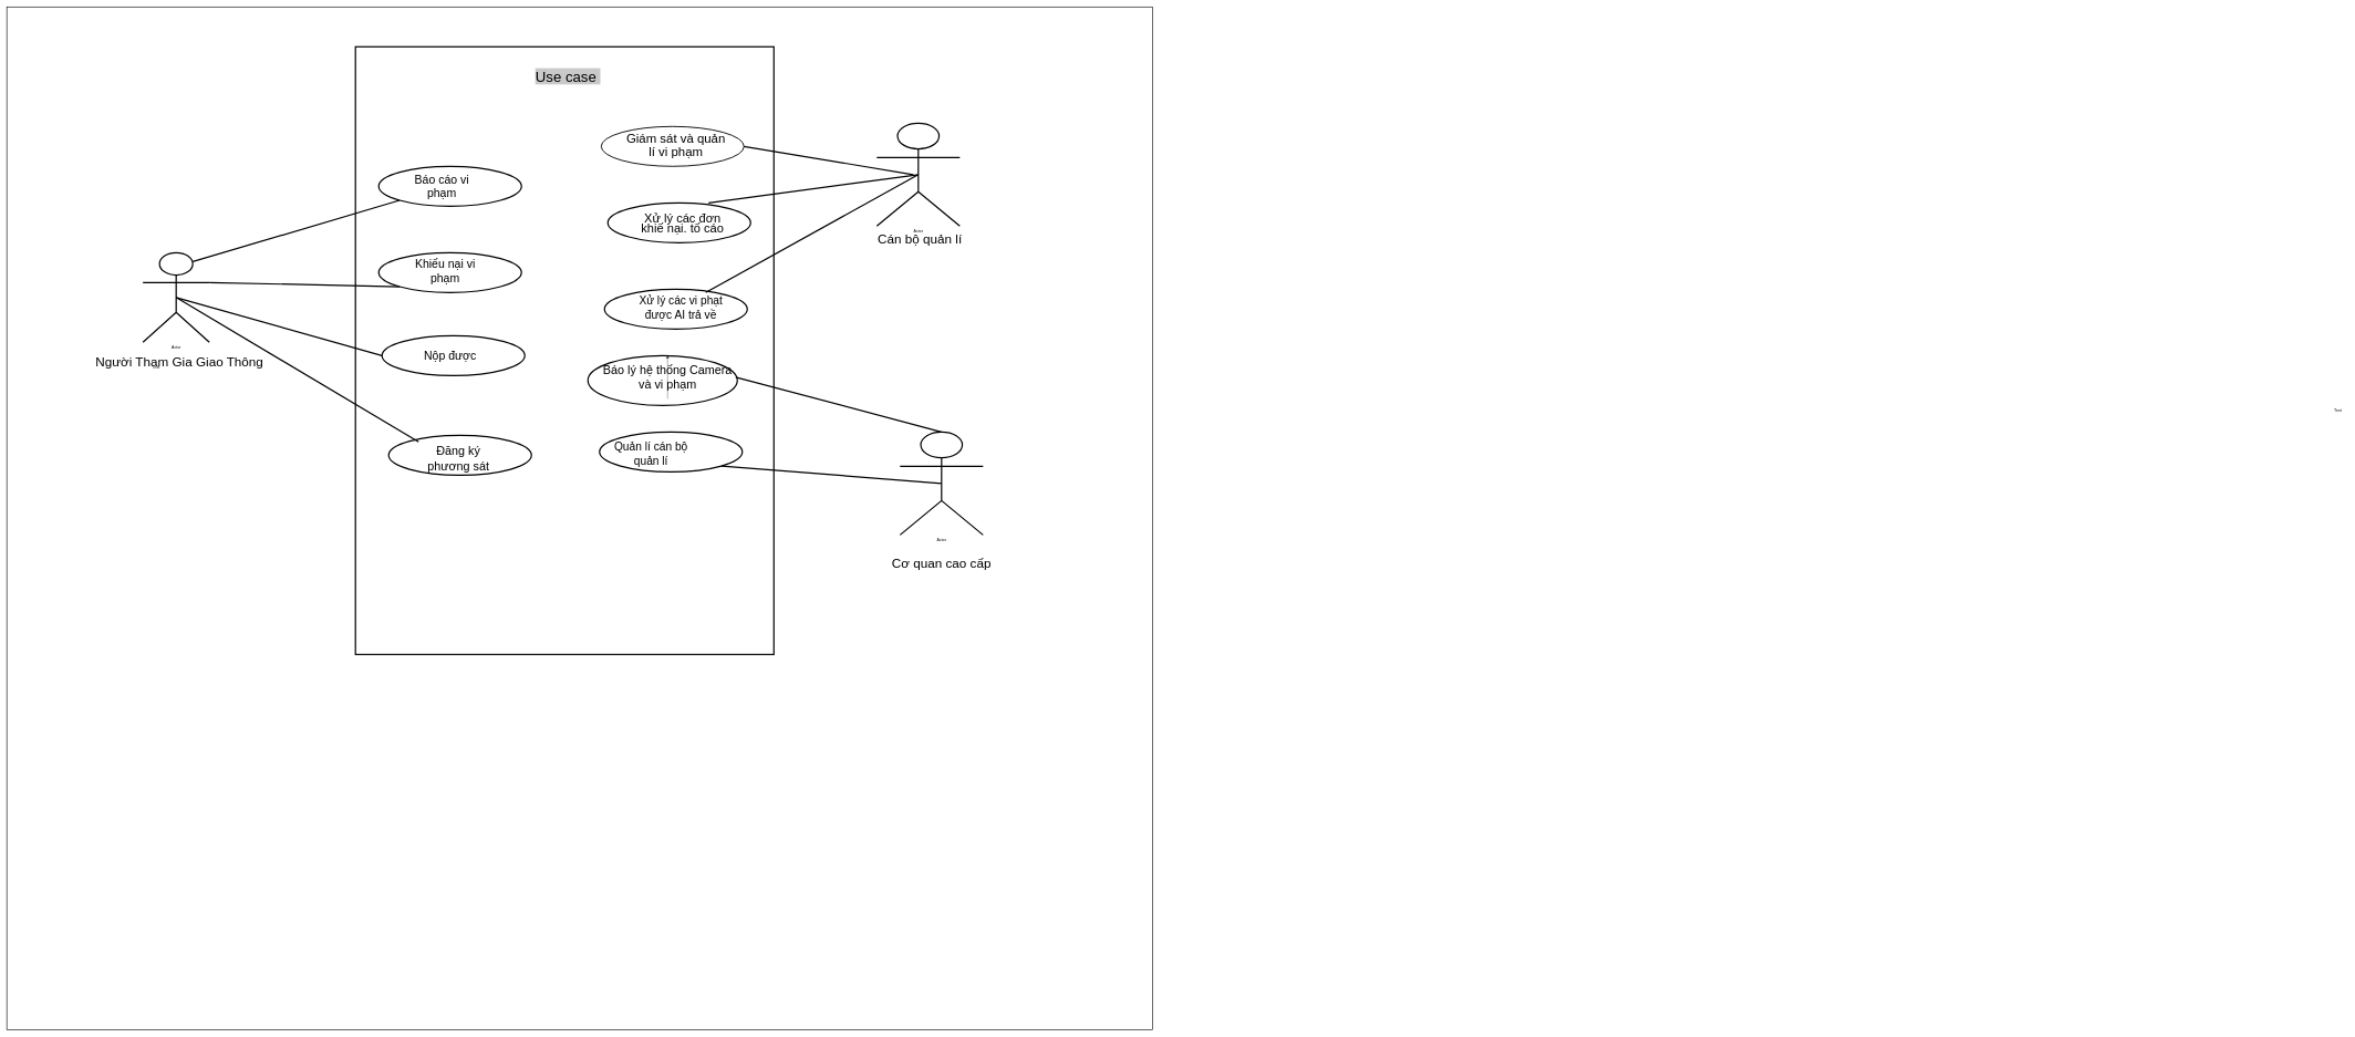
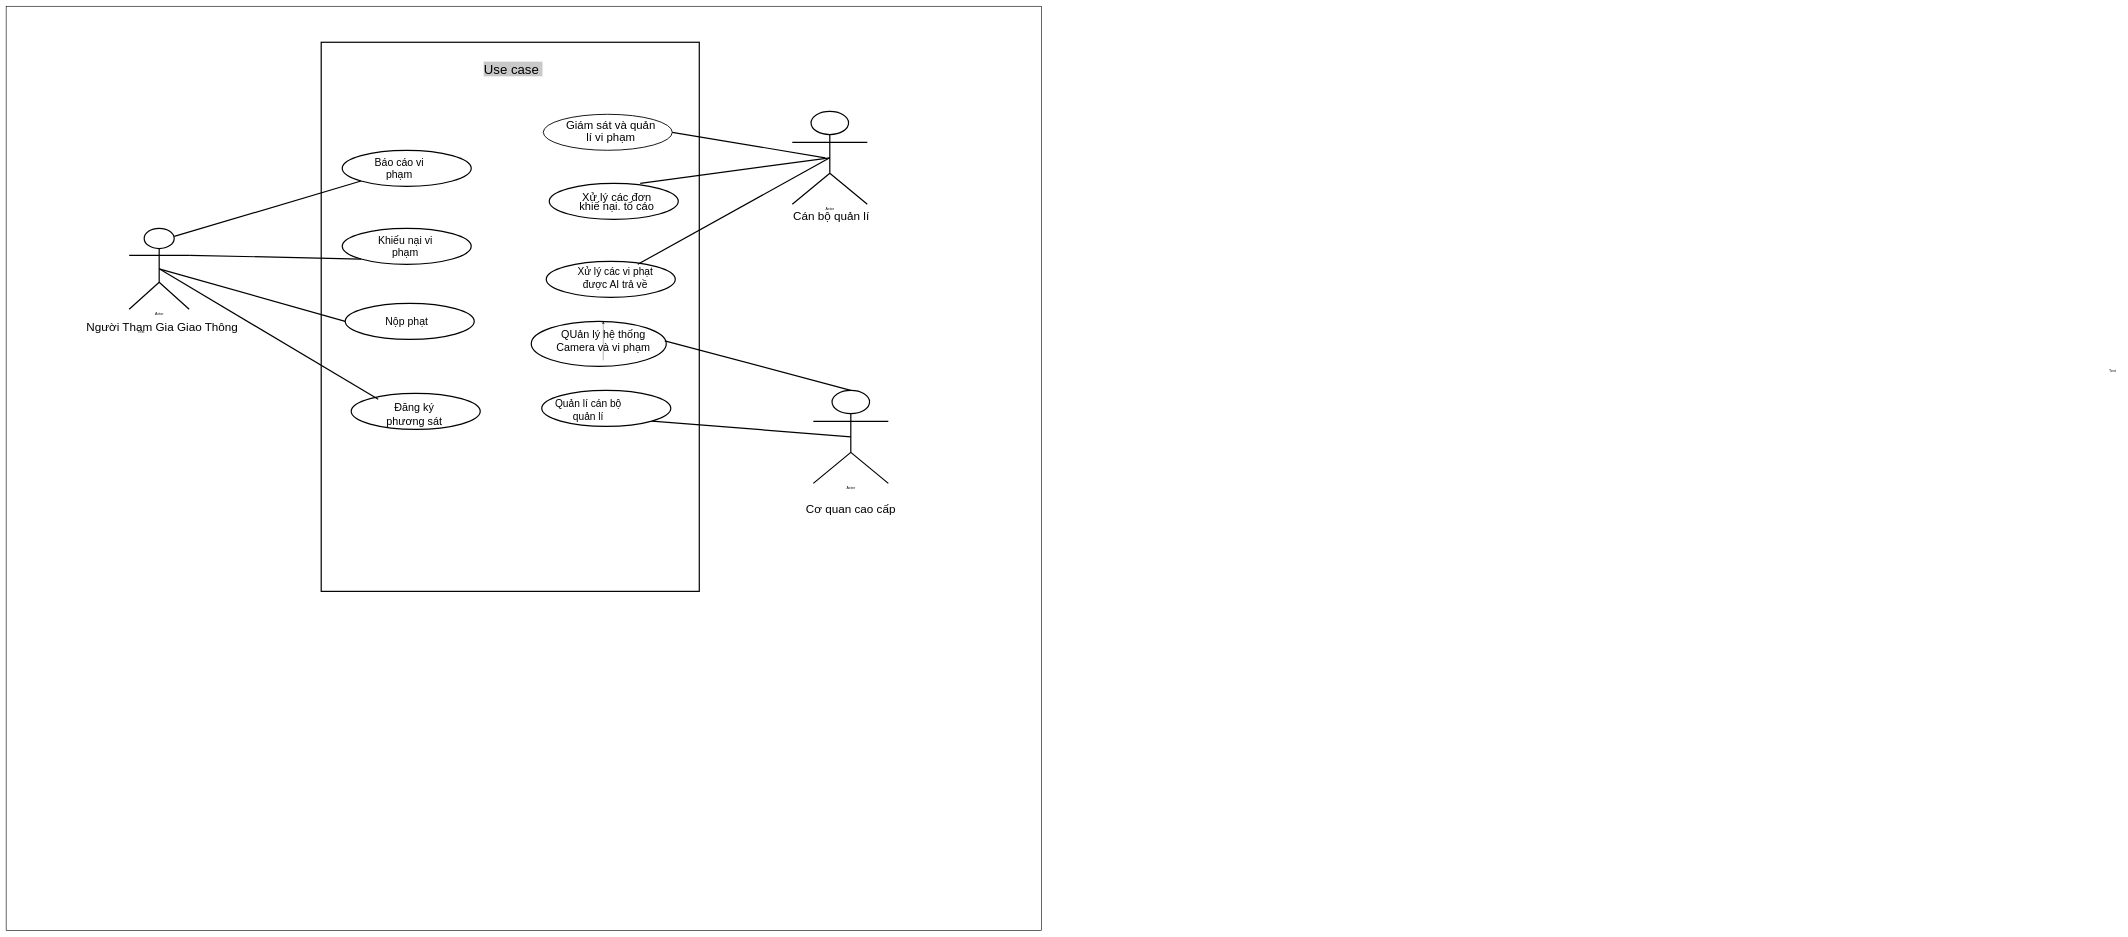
- <mxCell id="15" value="&lt;font style=&quot;color: light-dark(rgb(0, 0, 0), rgb(0, 0, 0)); font-size: 35px;&quot;&gt;Khiếu nại vi phạm&lt;/font&gt;" style="text;html=1;align=center;verticalAlign=middle;whiteSpace=wrap;rounded=0;" parent="1" vertex="1"><mxGeometry x="1210" y="765" width="260" height="100" as="geometry" /></mxCell>
+ <mxCell id="15" value="&lt;font style=&quot;color: light-dark(rgb(0, 0, 0), rgb(0, 0, 0)); font-size: 35px;&quot;&gt;Khiếu nại vi phạm&lt;/font&gt;" style="text;html=1;align=center;verticalAlign=middle;whiteSpace=wrap;rounded=0;" parent="1" vertex="1"><mxGeometry x="1220" y="770" width="260" height="100" as="geometry" /></mxCell>
- <mxCell id="17" value="&lt;font style=&quot;color: light-dark(rgb(0, 0, 0), rgb(0, 0, 0)); font-size: 35px;&quot;&gt;Nộp được&lt;/font&gt;&lt;div style=&quot;font-size: 35px;&quot;&gt;&lt;font style=&quot;font-size: 35px; color: light-dark(rgb(0, 0, 0), rgb(0, 0, 0));&quot;&gt;&lt;br&gt;&lt;/font&gt;&lt;/div&gt;" style="text;html=1;align=center;verticalAlign=middle;whiteSpace=wrap;rounded=0;" parent="1" vertex="1"><mxGeometry x="1235" y="1040" width="240" height="100" as="geometry" /></mxCell>
+ <mxCell id="17" value="&lt;font style=&quot;color: light-dark(rgb(0, 0, 0), rgb(0, 0, 0)); font-size: 35px;&quot;&gt;Nộp phạt&lt;/font&gt;&lt;div style=&quot;font-size: 35px;&quot;&gt;&lt;font style=&quot;font-size: 35px; color: light-dark(rgb(0, 0, 0), rgb(0, 0, 0));&quot;&gt;&lt;br&gt;&lt;/font&gt;&lt;/div&gt;" style="text;html=1;align=center;verticalAlign=middle;whiteSpace=wrap;rounded=0;" parent="1" vertex="1"><mxGeometry x="1235" y="1040" width="240" height="100" as="geometry" /></mxCell>
- <mxCell id="38" value="&lt;font style=&quot;font-size: 36px;&quot; color=&quot;#000000&quot;&gt;Báo lý hệ thống Camera và vi phạm&lt;/font&gt;" style="text;html=1;align=center;verticalAlign=middle;whiteSpace=wrap;rounded=0;" vertex="1" parent="1"><mxGeometry x="1805" y="1070" width="410" height="130" as="geometry" /></mxCell>
+ <mxCell id="38" value="&lt;font style=&quot;font-size: 36px;&quot; color=&quot;#000000&quot;&gt;QUản lý hệ thống Camera và vi phạm&lt;/font&gt;" style="text;html=1;align=center;verticalAlign=middle;whiteSpace=wrap;rounded=0;" vertex="1" parent="1"><mxGeometry x="1805" y="1070" width="410" height="130" as="geometry" /></mxCell>
